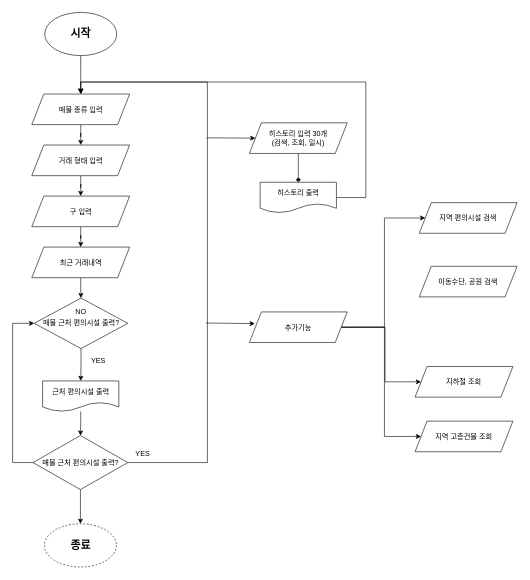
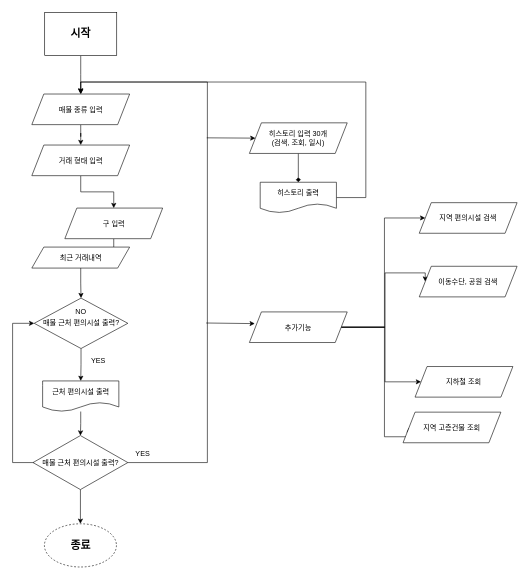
- <mxCell id="3" value="&lt;b&gt;&lt;font style=&quot;font-size: 18px;&quot;&gt;시작&lt;/font&gt;&lt;/b&gt;" style="ellipse;whiteSpace=wrap;html=1;" parent="1" vertex="1"><mxGeometry x="74" y="20" width="120" height="72" as="geometry" /></mxCell>
+ <mxCell id="3" value="&lt;b&gt;&lt;font style=&quot;font-size: 18px;&quot;&gt;시작&lt;/font&gt;&lt;/b&gt;" style="whiteSpace=wrap;html=1;rounded=0;" parent="1" vertex="1"><mxGeometry x="74" y="20" width="120" height="72" as="geometry" /></mxCell>
- <mxCell id="9" value="구 입력" style="shape=parallelogram;perimeter=parallelogramPerimeter;whiteSpace=wrap;html=1;fixedSize=1;" parent="1" vertex="1"><mxGeometry x="52.51" y="326" width="163" height="51" as="geometry" /></mxCell>
+ <mxCell id="9" value="구 입력" style="shape=parallelogram;perimeter=parallelogramPerimeter;whiteSpace=wrap;html=1;fixedSize=1;" parent="1" vertex="1"><mxGeometry x="107.51" y="346" width="163" height="51" as="geometry" /></mxCell>
- <mxCell id="11" value="최근 거래내역" style="shape=parallelogram;perimeter=parallelogramPerimeter;whiteSpace=wrap;html=1;fixedSize=1;" parent="1" vertex="1"><mxGeometry x="52.51" y="411" width="163" height="51" as="geometry" /></mxCell>
+ <mxCell id="11" value="최근 거래내역" style="shape=parallelogram;perimeter=parallelogramPerimeter;whiteSpace=wrap;html=1;fixedSize=1;" parent="1" vertex="1"><mxGeometry x="52.51" y="411" width="163" height="35" as="geometry" /></mxCell>
+ <mxCell id="29" style="edgeStyle=orthogonalEdgeStyle;rounded=0;orthogonalLoop=1;jettySize=auto;html=1;entryX=0;entryY=0.5;entryDx=0;entryDy=0;" edge="1" parent="1" source="33" target="36"><mxGeometry relative="1" as="geometry"><Array as="points"><mxPoint x="641" y="545" /><mxPoint x="641" y="454" /></Array></mxGeometry></mxCell>
- <mxCell id="38" value="지역 고층건물 조회" style="shape=parallelogram;perimeter=parallelogramPerimeter;whiteSpace=wrap;html=1;fixedSize=1;" vertex="1" parent="1"><mxGeometry x="691" y="701" width="163" height="51" as="geometry" /></mxCell>
+ <mxCell id="38" value="지역 고층건물 조회" style="shape=parallelogram;perimeter=parallelogramPerimeter;whiteSpace=wrap;html=1;fixedSize=1;" vertex="1" parent="1"><mxGeometry x="671" y="686" width="163" height="51" as="geometry" /></mxCell>
